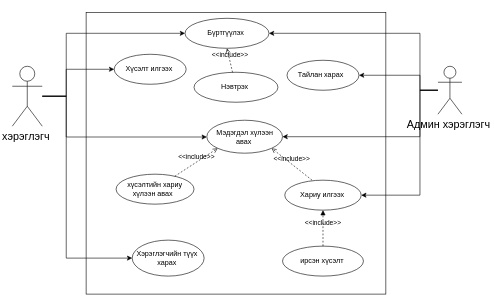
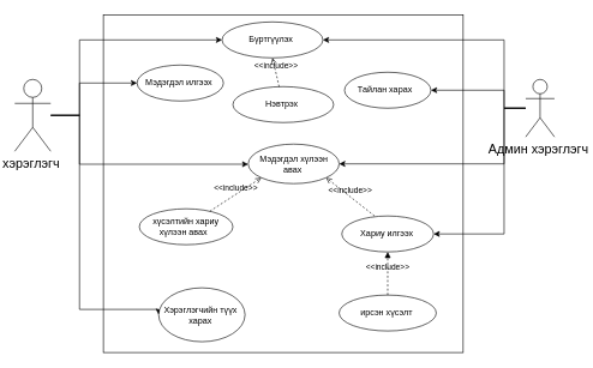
- <mxCell id="16" value="Хүсэлт илгээх&amp;nbsp;" style="ellipse;whiteSpace=wrap;html=1;" vertex="1" parent="1"><mxGeometry x="190" y="90" width="120" height="50" as="geometry" /></mxCell>
+ <mxCell id="16" value="Мэдэгдэл илгээх&amp;nbsp;" style="ellipse;whiteSpace=wrap;html=1;" vertex="1" parent="1"><mxGeometry x="190" y="90" width="120" height="50" as="geometry" /></mxCell>
- <mxCell id="21" value="Хэрэглэгчийн түүх&amp;nbsp;&lt;br&gt;харах&amp;nbsp;" style="ellipse;whiteSpace=wrap;html=1;" vertex="1" parent="1"><mxGeometry x="220" y="400" width="120" height="60" as="geometry" /></mxCell>
+ <mxCell id="21" value="Хэрэглэгчийн түүх&amp;nbsp;&lt;br&gt;харах&amp;nbsp;" style="ellipse;whiteSpace=wrap;html=1;" vertex="1" parent="1"><mxGeometry x="220" y="400" width="120" height="75" as="geometry" /></mxCell>
